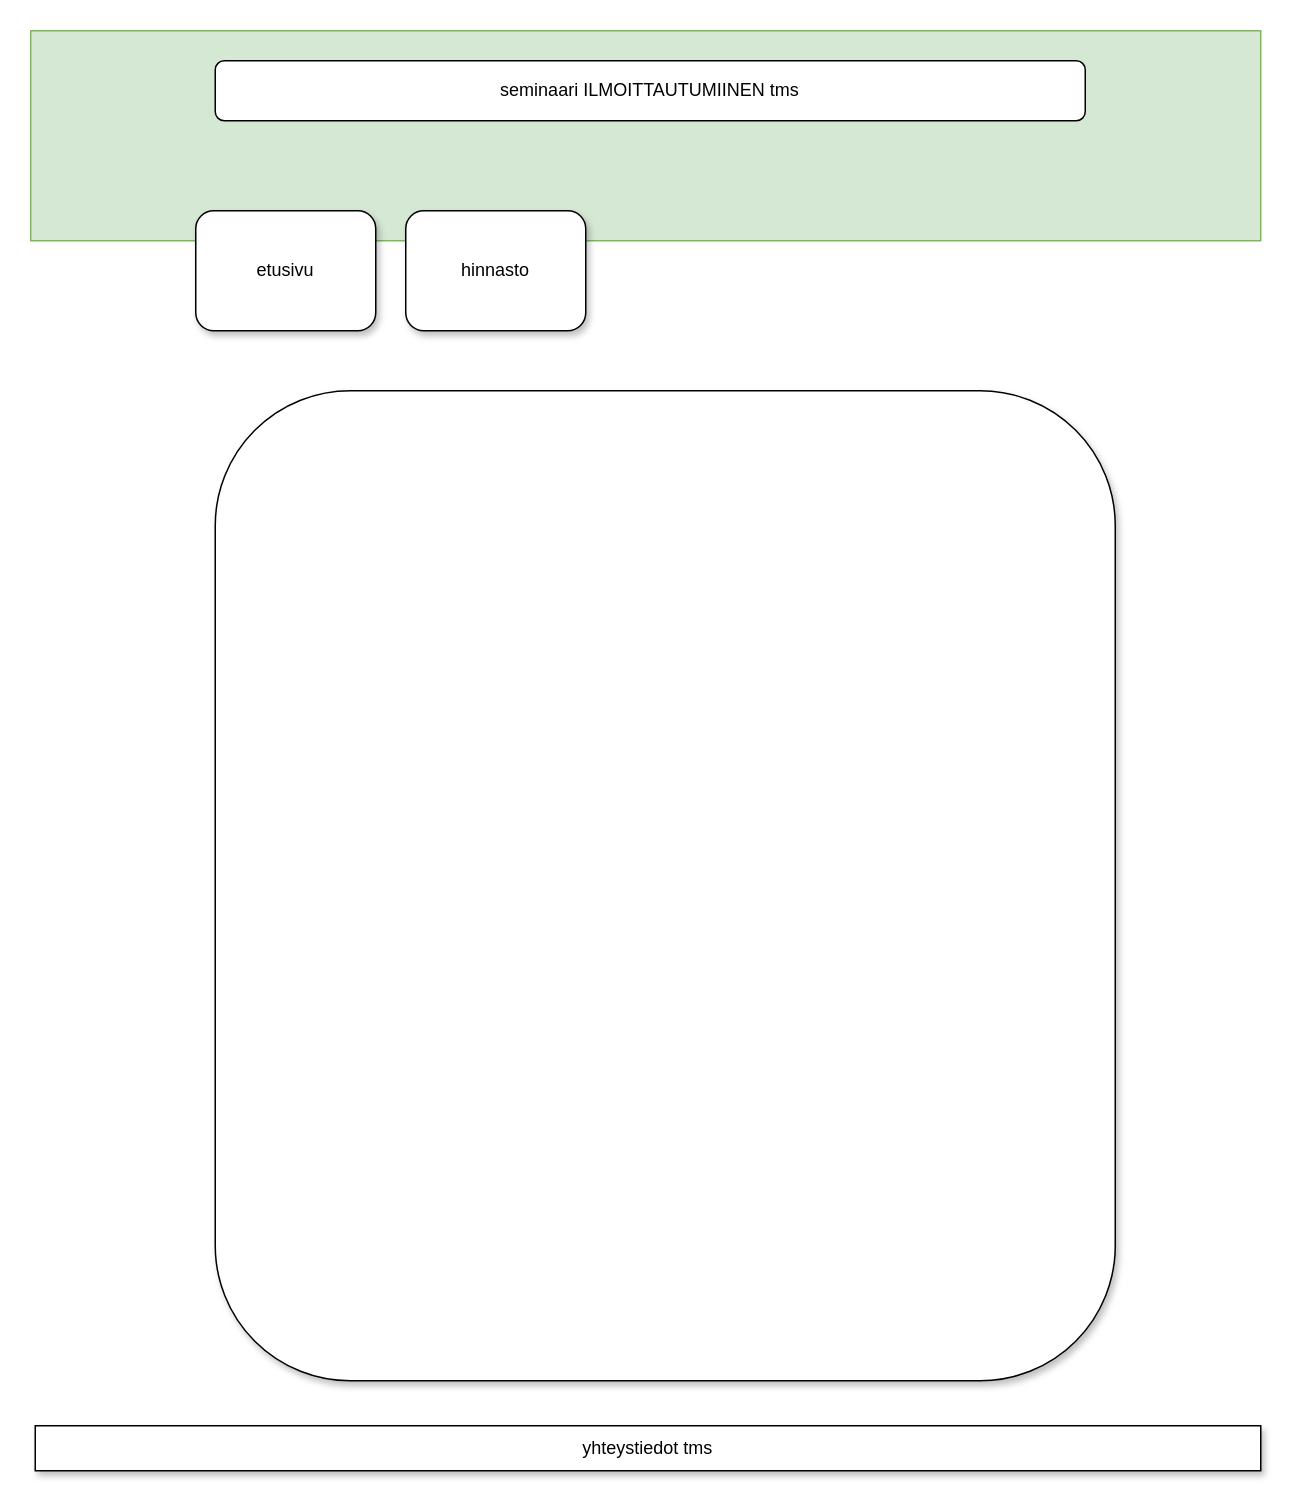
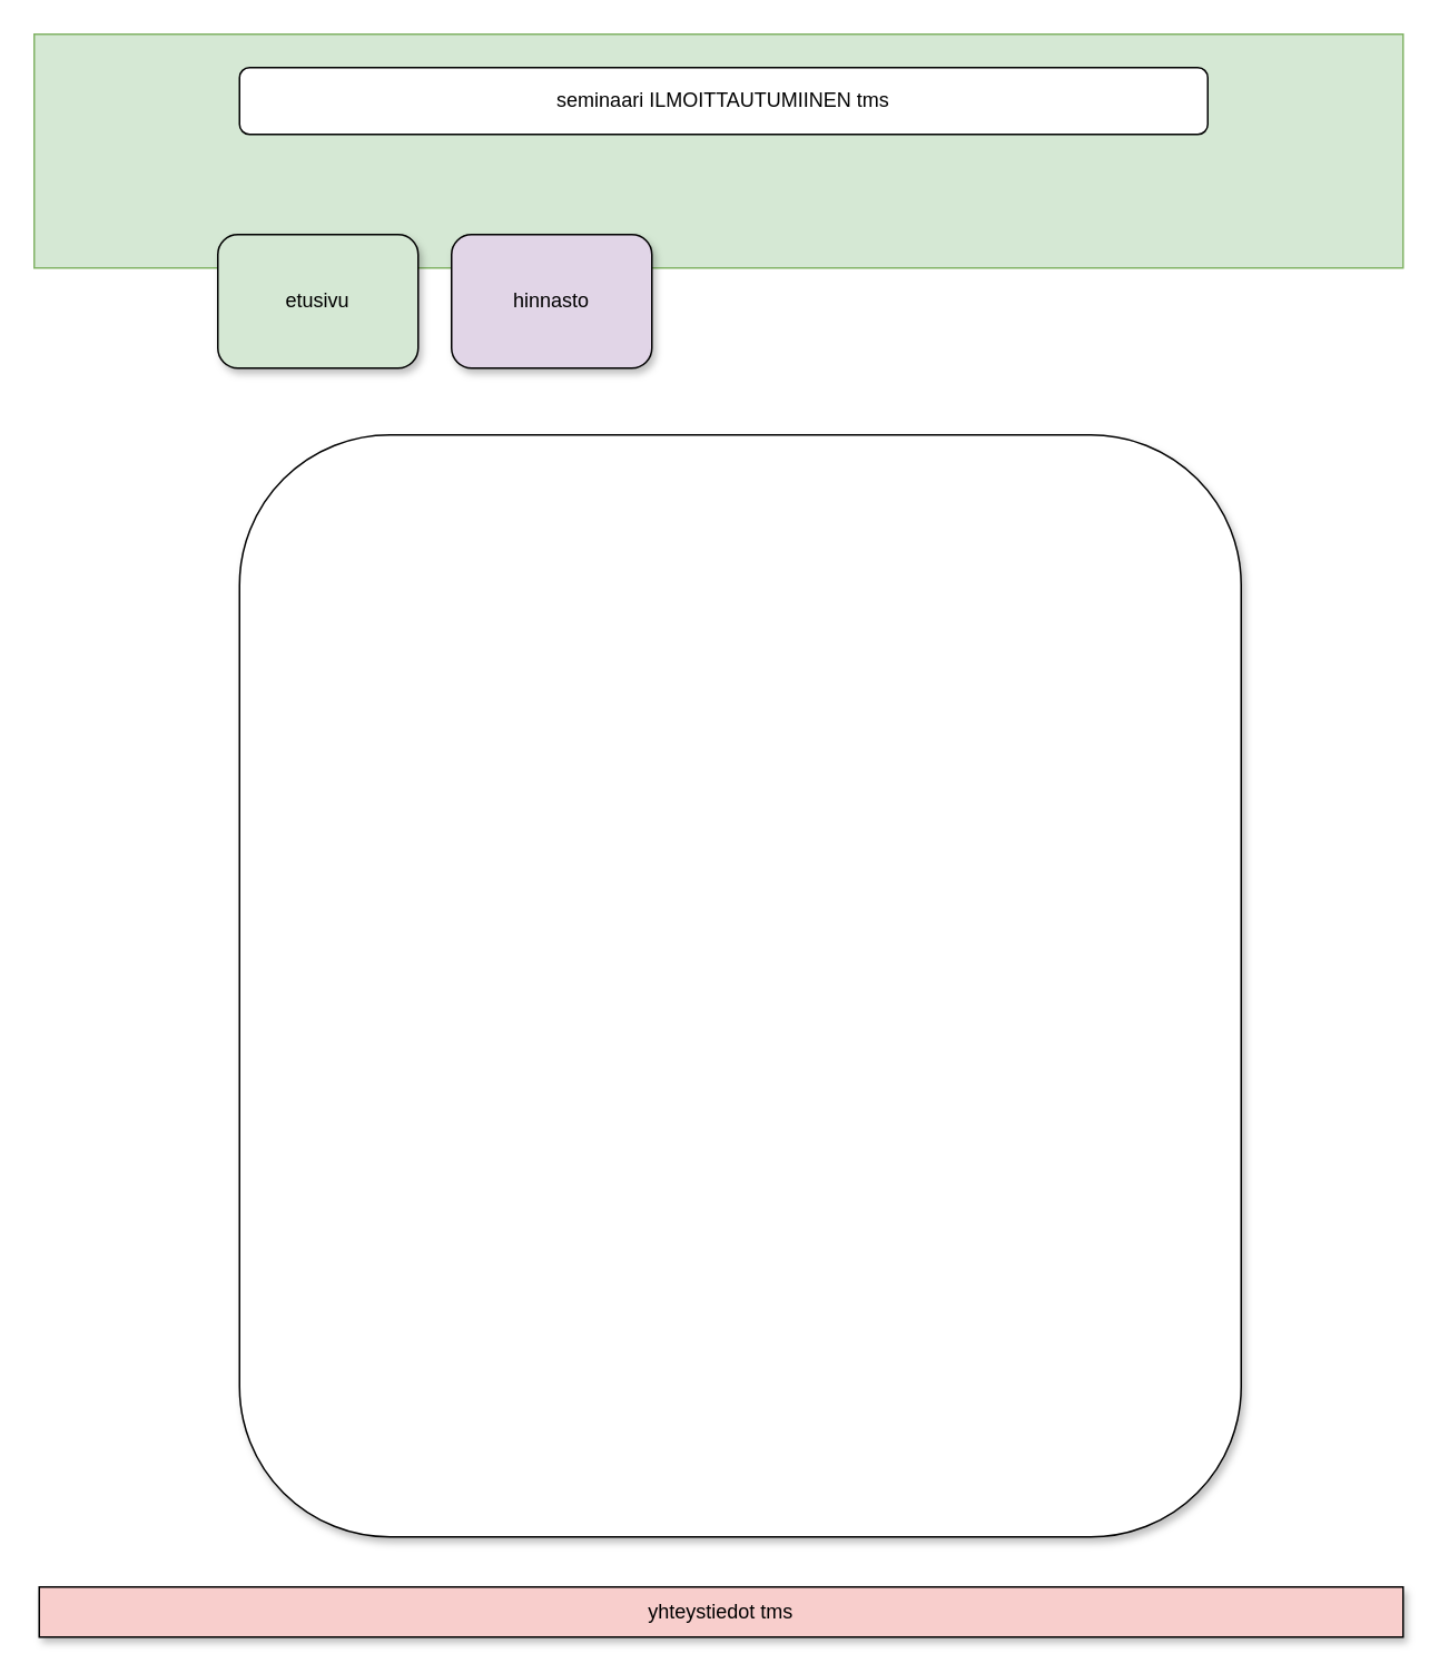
- <mxCell id="5" value="etusivu" style="rounded=1;whiteSpace=wrap;html=1;shadow=1;" vertex="1" parent="1"><mxGeometry x="130" y="140" width="120" height="80" as="geometry" /></mxCell>
+ <mxCell id="5" value="etusivu" style="rounded=1;whiteSpace=wrap;html=1;shadow=1;fillColor=#d5e8d4;" vertex="1" parent="1"><mxGeometry x="130" y="140" width="120" height="80" as="geometry" /></mxCell>
- <mxCell id="6" value="hinnasto" style="rounded=1;whiteSpace=wrap;html=1;shadow=1;" vertex="1" parent="1"><mxGeometry x="270" y="140" width="120" height="80" as="geometry" /></mxCell>
+ <mxCell id="6" value="hinnasto" style="rounded=1;whiteSpace=wrap;html=1;shadow=1;fillColor=#e1d5e7;" vertex="1" parent="1"><mxGeometry x="270" y="140" width="120" height="80" as="geometry" /></mxCell>
- <mxCell id="7" value="yhteystiedot tms" style="rounded=0;whiteSpace=wrap;html=1;shadow=1;" vertex="1" parent="1"><mxGeometry x="23" y="950" width="817" height="30" as="geometry" /></mxCell>
+ <mxCell id="7" value="yhteystiedot tms" style="rounded=0;whiteSpace=wrap;html=1;shadow=1;fillColor=#f8cecc;" vertex="1" parent="1"><mxGeometry x="23" y="950" width="817" height="30" as="geometry" /></mxCell>
